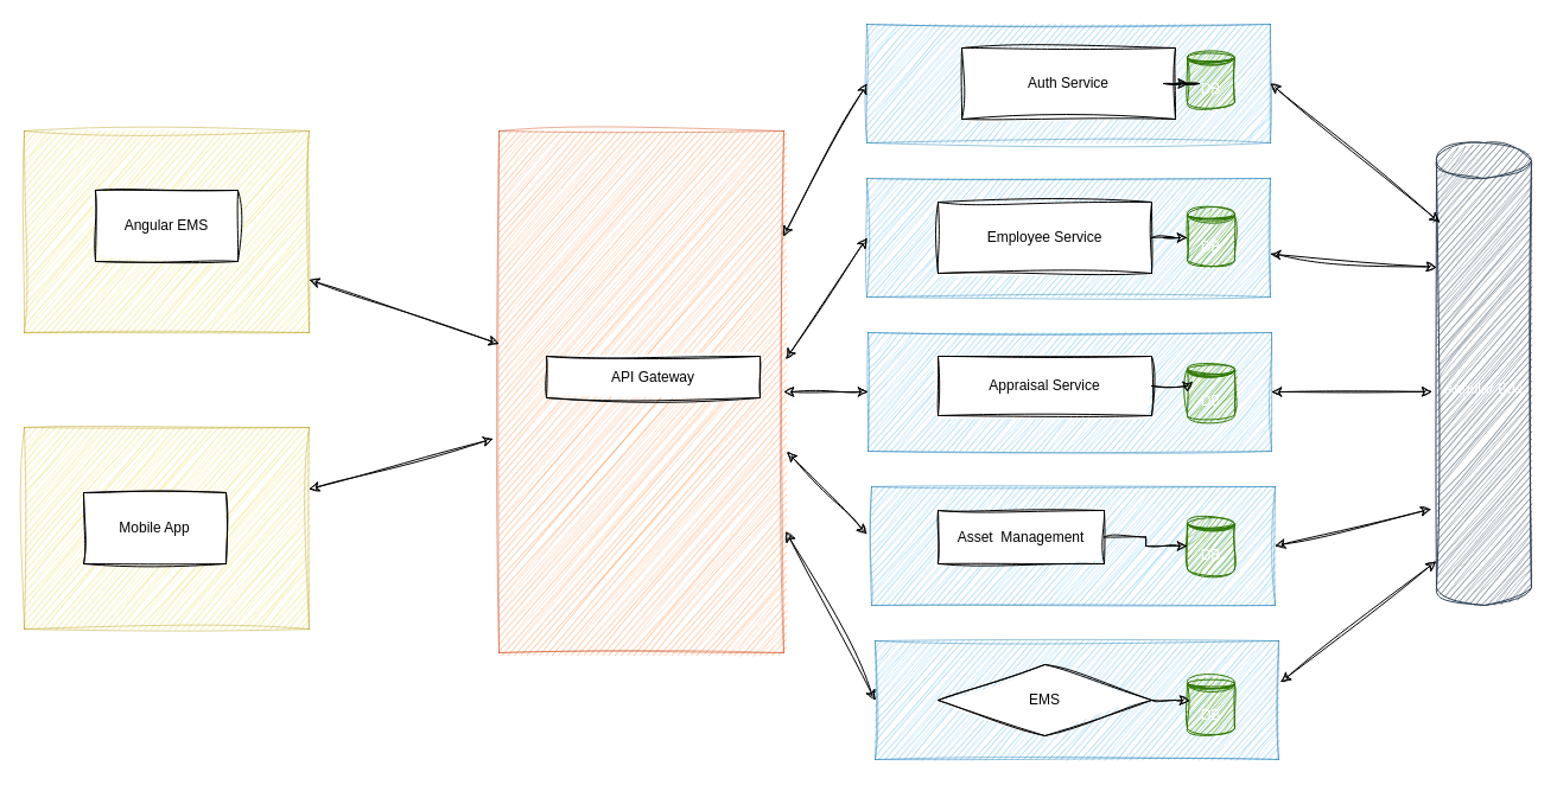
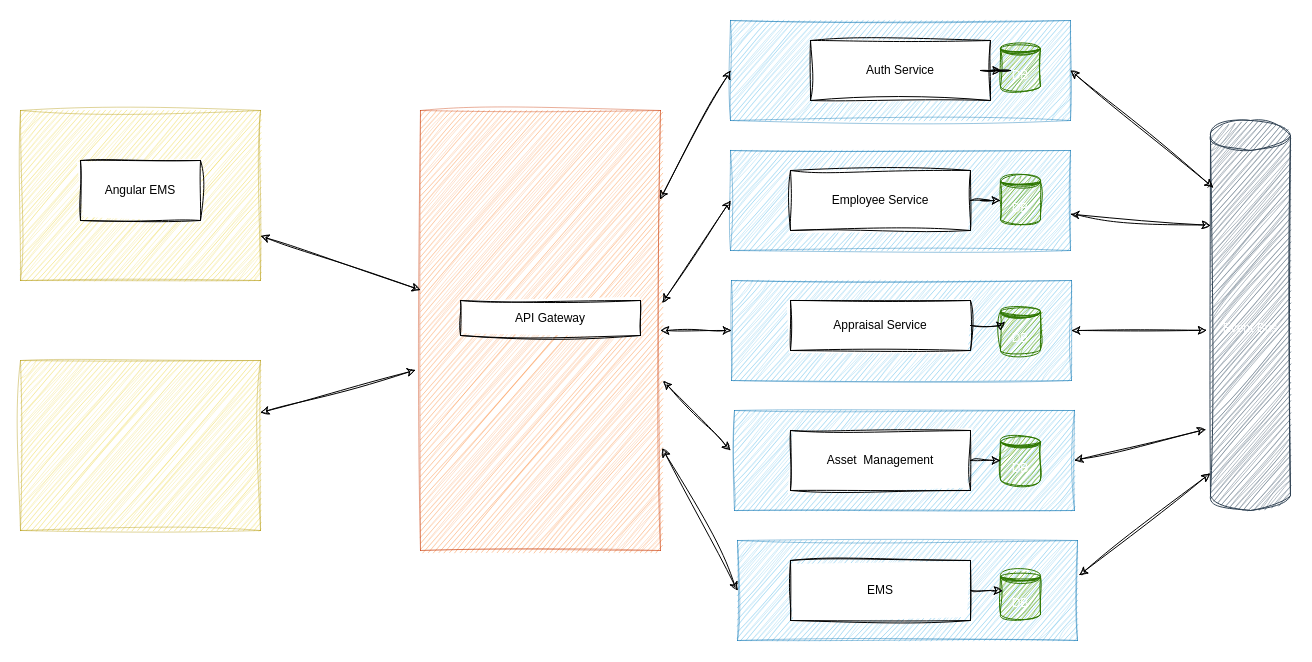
- <mxCell id="23" value="Angular Bus" style="shape=cylinder3;whiteSpace=wrap;html=1;boundedLbl=1;backgroundOutline=1;size=15;sketch=1;hachureGap=4;jiggle=2;curveFitting=1;fillColor=#647687;fontColor=#ffffff;strokeColor=#314354;" vertex="1" parent="1"><mxGeometry x="1210" y="120" width="80" height="390" as="geometry" /></mxCell>
+ <mxCell id="23" value="Event Bus" style="shape=cylinder3;whiteSpace=wrap;html=1;boundedLbl=1;backgroundOutline=1;size=15;sketch=1;hachureGap=4;jiggle=2;curveFitting=1;fillColor=#647687;fontColor=#ffffff;strokeColor=#314354;" vertex="1" parent="1"><mxGeometry x="1210" y="120" width="80" height="390" as="geometry" /></mxCell>
- <mxCell id="39" value="Mobile App" style="rounded=0;whiteSpace=wrap;html=1;sketch=1;hachureGap=4;jiggle=2;curveFitting=1;" vertex="1" parent="1"><mxGeometry x="70" y="415" width="120" height="60" as="geometry" /></mxCell>
- <mxCell id="19" value="Asset&amp;nbsp; Management" style="rounded=0;whiteSpace=wrap;html=1;sketch=1;curveFitting=1;jiggle=2;" vertex="1" parent="1"><mxGeometry x="790" y="430" width="140" height="45" as="geometry" /></mxCell>
+ <mxCell id="19" value="Asset&amp;nbsp; Management" style="rounded=0;whiteSpace=wrap;html=1;sketch=1;curveFitting=1;jiggle=2;" vertex="1" parent="1"><mxGeometry x="790" y="430" width="180" height="60" as="geometry" /></mxCell>
- <mxCell id="20" value="EMS" style="rhombus;whiteSpace=wrap;html=1;sketch=1;curveFitting=1;jiggle=2;" vertex="1" parent="1"><mxGeometry x="790" y="560" width="180" height="60" as="geometry" /></mxCell>
+ <mxCell id="20" value="EMS" style="rounded=0;whiteSpace=wrap;html=1;sketch=1;curveFitting=1;jiggle=2;" vertex="1" parent="1"><mxGeometry x="790" y="560" width="180" height="60" as="geometry" /></mxCell>
